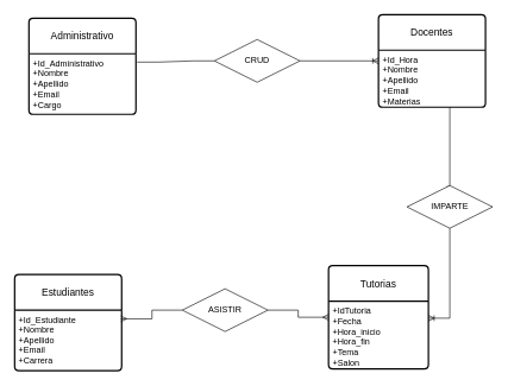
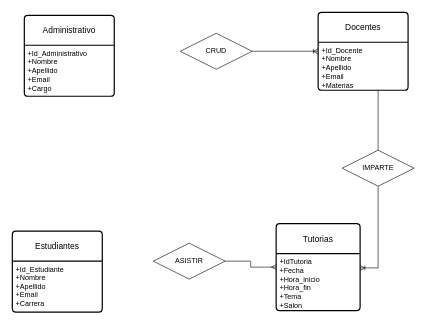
- <mxCell id="5" value="" style="edgeStyle=entityRelationEdgeStyle;fontSize=12;html=1;endArrow=none;rounded=0;entryX=0;entryY=0.5;entryDx=0;entryDy=0;startArrow=none;startFill=0;endFill=0;exitX=1.011;exitY=0.138;exitDx=0;exitDy=0;exitPerimeter=0;" edge="1" parent="1" source="17" target="6"><mxGeometry width="100" height="100" relative="1" as="geometry"><mxPoint x="100" y="100" as="sourcePoint" /><mxPoint x="468" y="83" as="targetPoint" /></mxGeometry></mxCell>
- <mxCell id="15" value="+Id_Hora&lt;br&gt;+Nombre&lt;br&gt;+Apellido&lt;div&gt;+Email&lt;/div&gt;&lt;div&gt;+Materias&lt;/div&gt;&lt;div&gt;&lt;br&gt;&lt;div&gt;&lt;br&gt;&lt;/div&gt;&lt;/div&gt;" style="align=left;strokeColor=none;fillColor=none;spacingLeft=4;fontSize=12;verticalAlign=top;resizable=0;rotatable=0;part=1;html=1;" vertex="1" parent="14"><mxGeometry y="50" width="150" height="80" as="geometry" /></mxCell>
+ <mxCell id="15" value="+Id_Docente&lt;br&gt;+Nombre&lt;br&gt;+Apellido&lt;div&gt;+Email&lt;/div&gt;&lt;div&gt;+Materias&lt;/div&gt;&lt;div&gt;&lt;br&gt;&lt;div&gt;&lt;br&gt;&lt;/div&gt;&lt;/div&gt;" style="align=left;strokeColor=none;fillColor=none;spacingLeft=4;fontSize=12;verticalAlign=top;resizable=0;rotatable=0;part=1;html=1;" vertex="1" parent="14"><mxGeometry y="50" width="150" height="80" as="geometry" /></mxCell>
- <mxCell id="10" value="IMPARTE" style="shape=rhombus;perimeter=rhombusPerimeter;whiteSpace=wrap;html=1;align=center;" vertex="1" parent="1"><mxGeometry x="570" y="260" width="120" height="60" as="geometry" /></mxCell>
+ <mxCell id="10" value="IMPARTE" style="shape=rhombus;perimeter=rhombusPerimeter;whiteSpace=wrap;html=1;align=center;" vertex="1" parent="1"><mxGeometry x="570" y="250" width="120" height="60" as="geometry" /></mxCell>
- <mxCell id="11" style="edgeStyle=orthogonalEdgeStyle;rounded=0;orthogonalLoop=1;jettySize=auto;html=1;entryX=0.993;entryY=0.143;entryDx=0;entryDy=0;entryPerimeter=0;endArrow=ERmany;endFill=0;" edge="1" parent="1" source="13" target="19"><mxGeometry relative="1" as="geometry"><mxPoint x="120.25" y="444.99" as="targetPoint" /></mxGeometry></mxCell>
